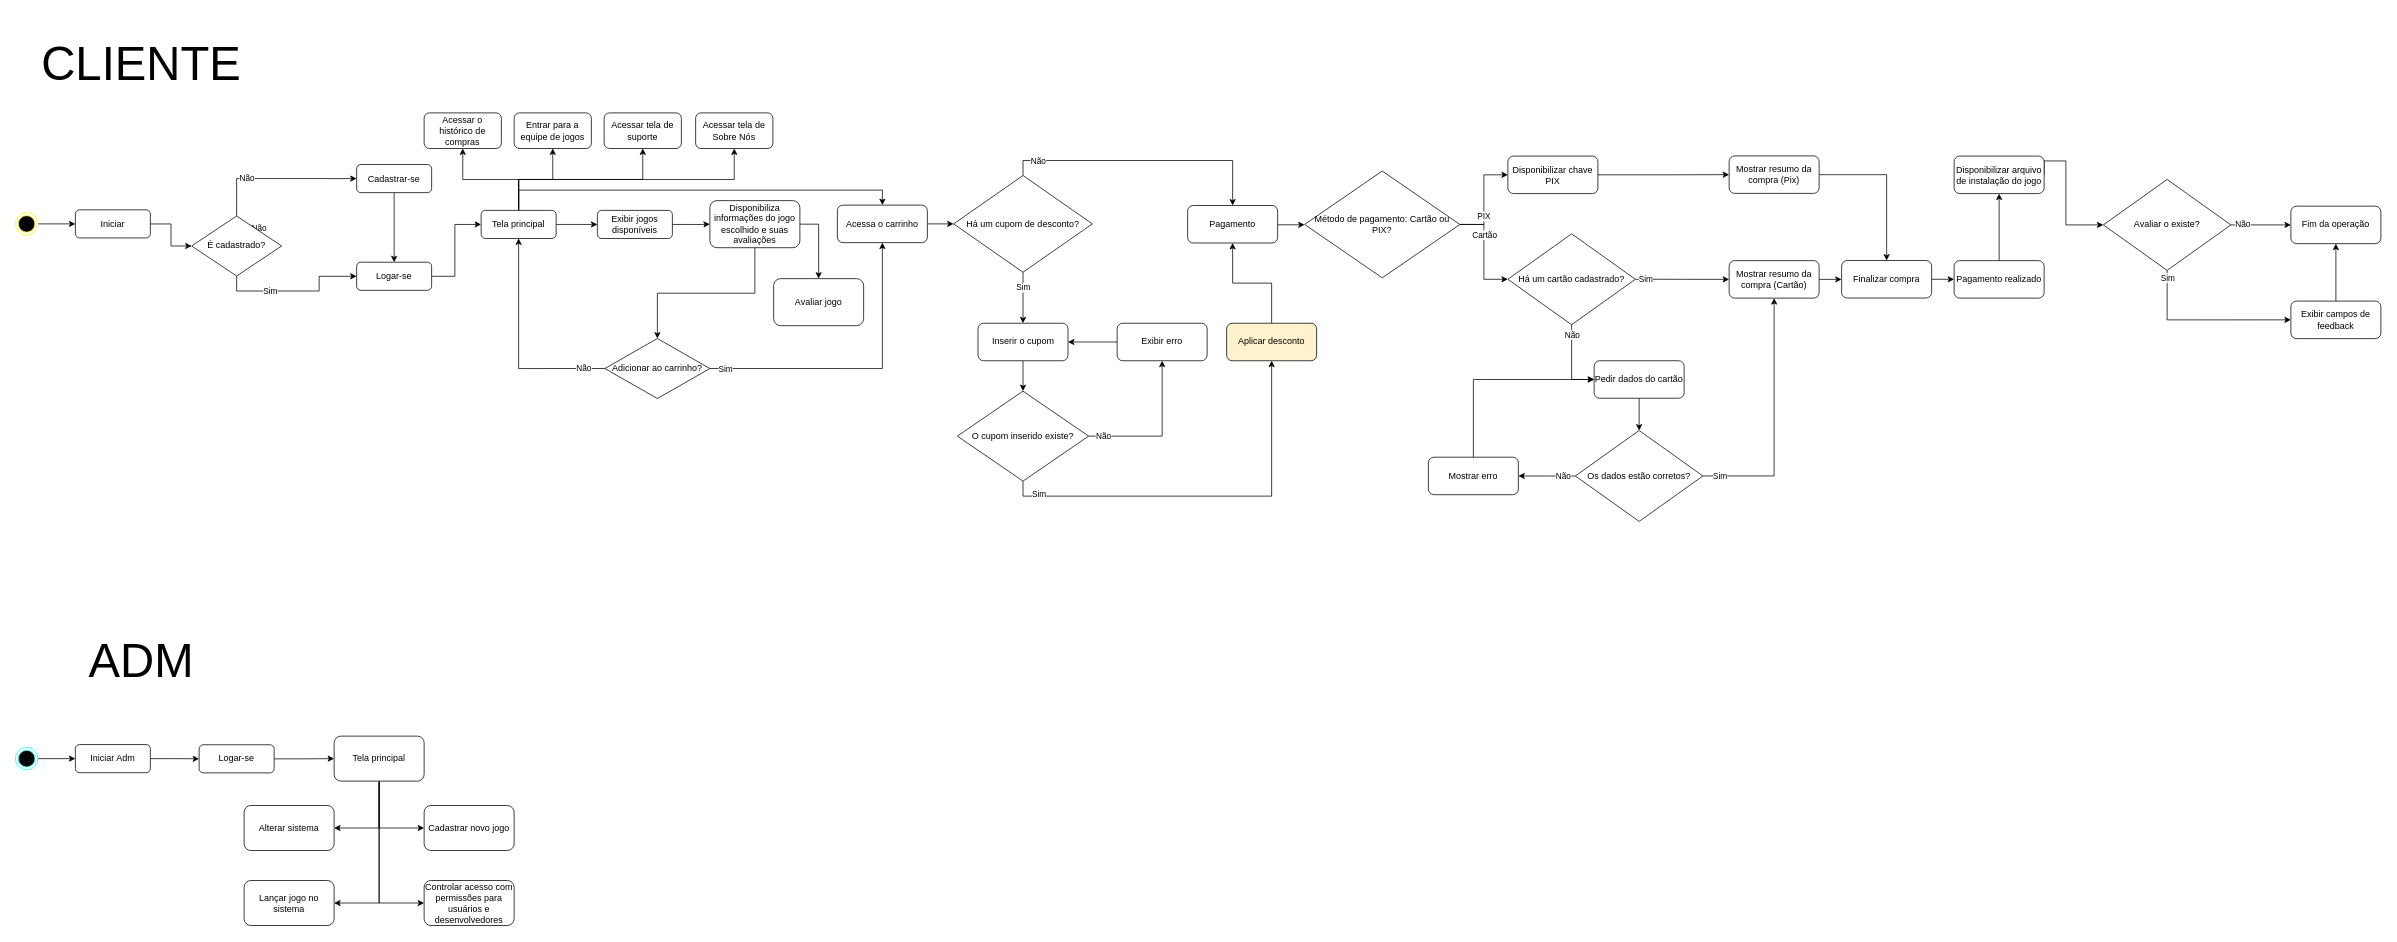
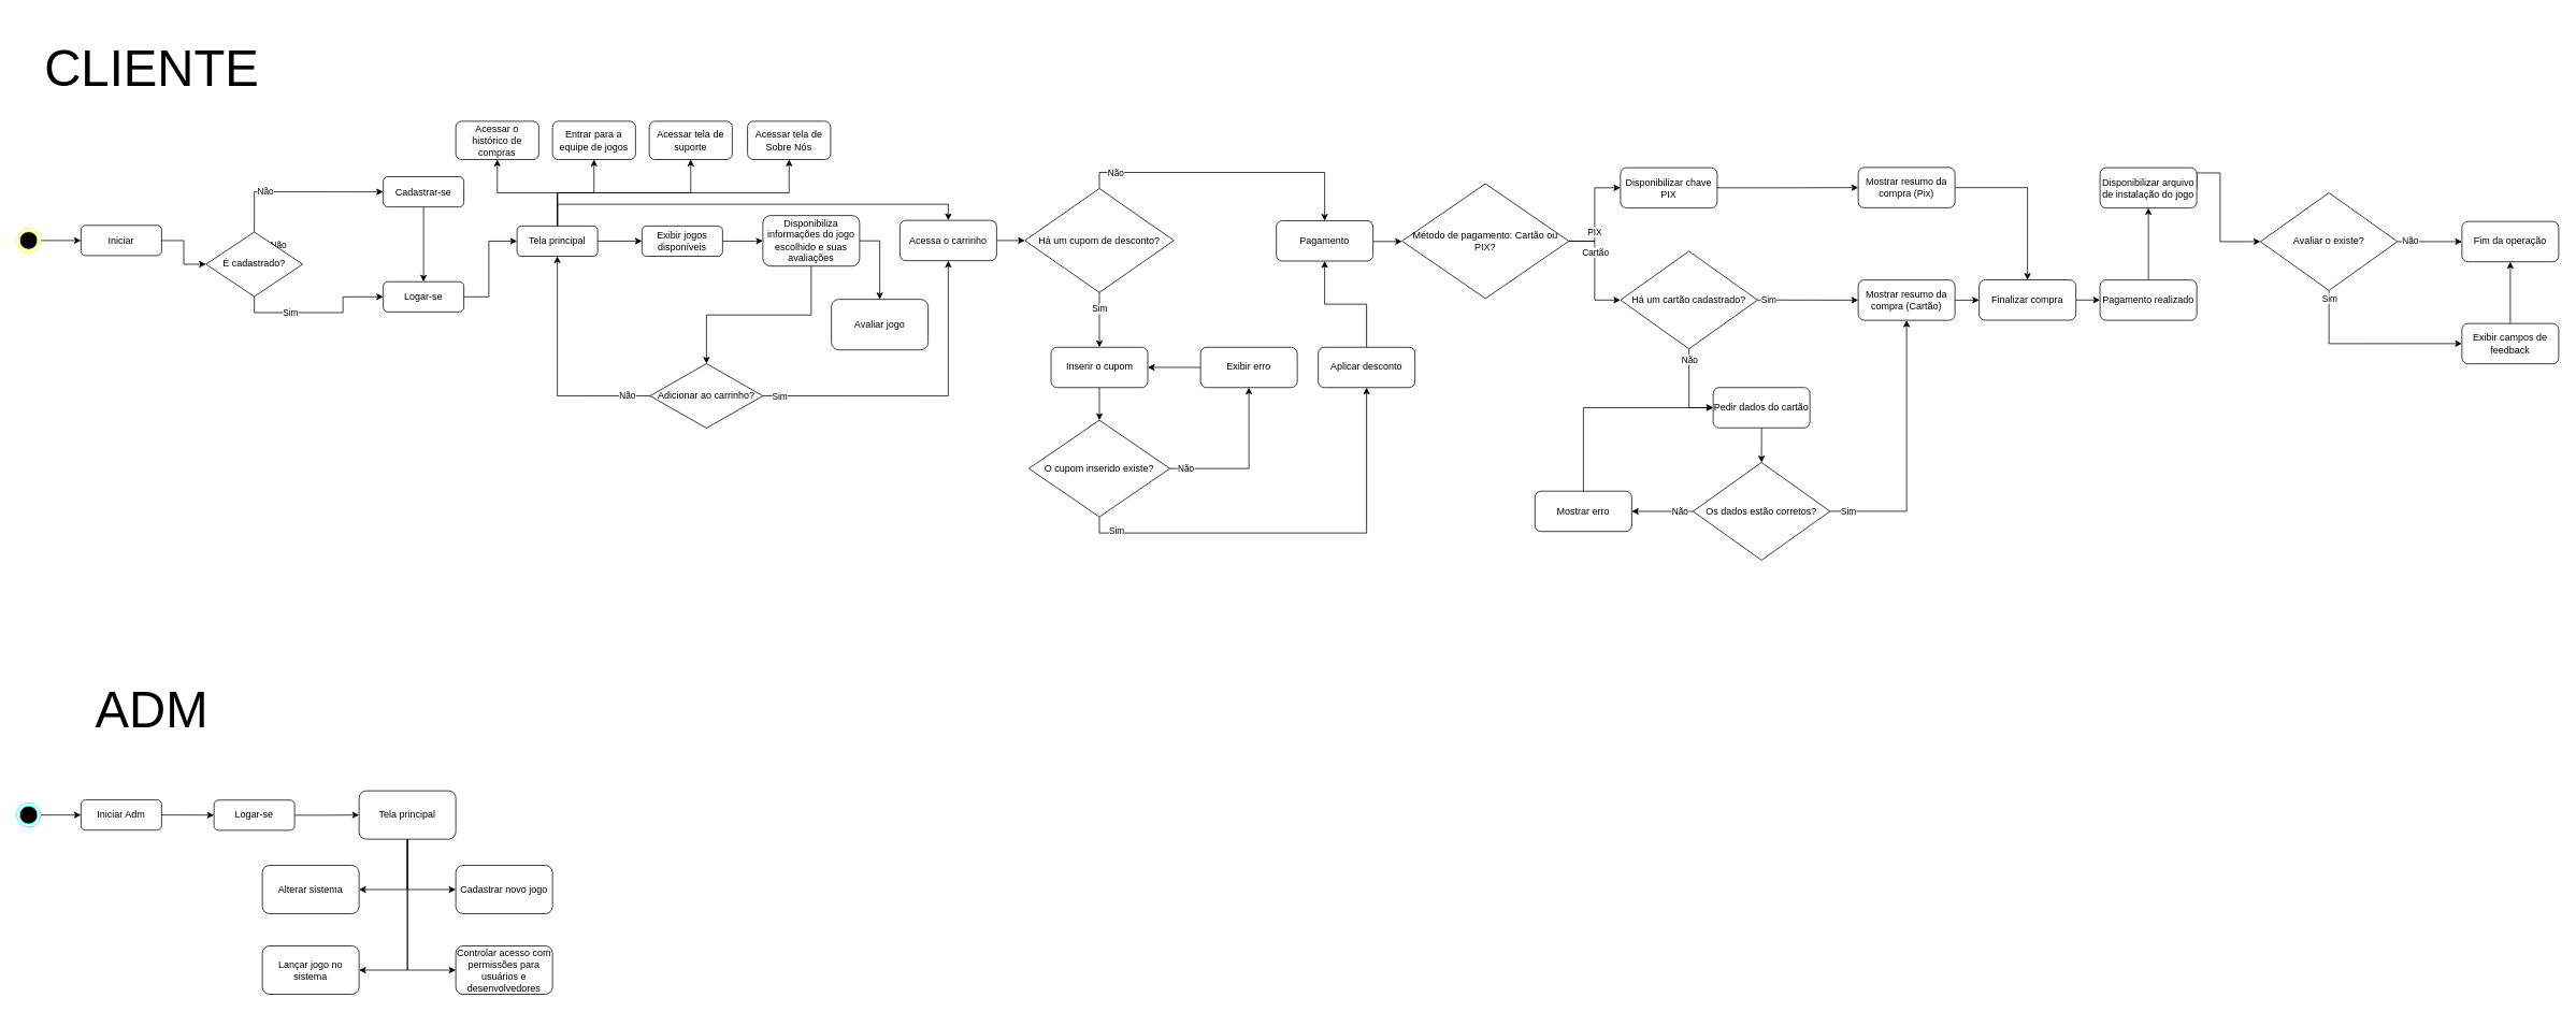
- <mxCell id="106" value="Aplicar desconto" style="rounded=1;whiteSpace=wrap;html=1;fillColor=#fff2cc;" vertex="1" parent="1"><mxGeometry x="1635" y="430.49" width="120" height="50" as="geometry" /></mxCell>
+ <mxCell id="106" value="Aplicar desconto" style="rounded=1;whiteSpace=wrap;html=1;" vertex="1" parent="1"><mxGeometry x="1635" y="430.49" width="120" height="50" as="geometry" /></mxCell>
